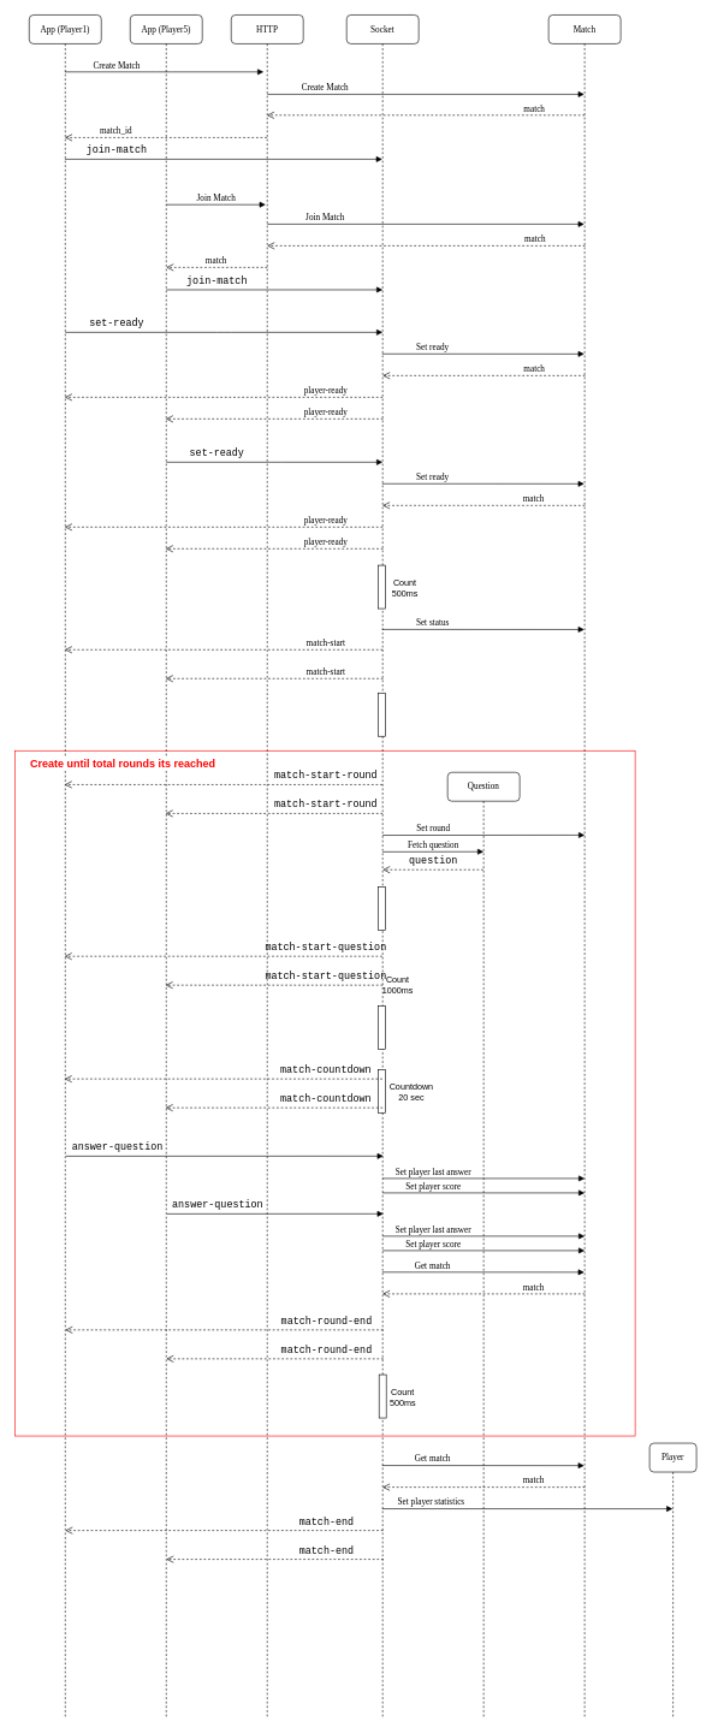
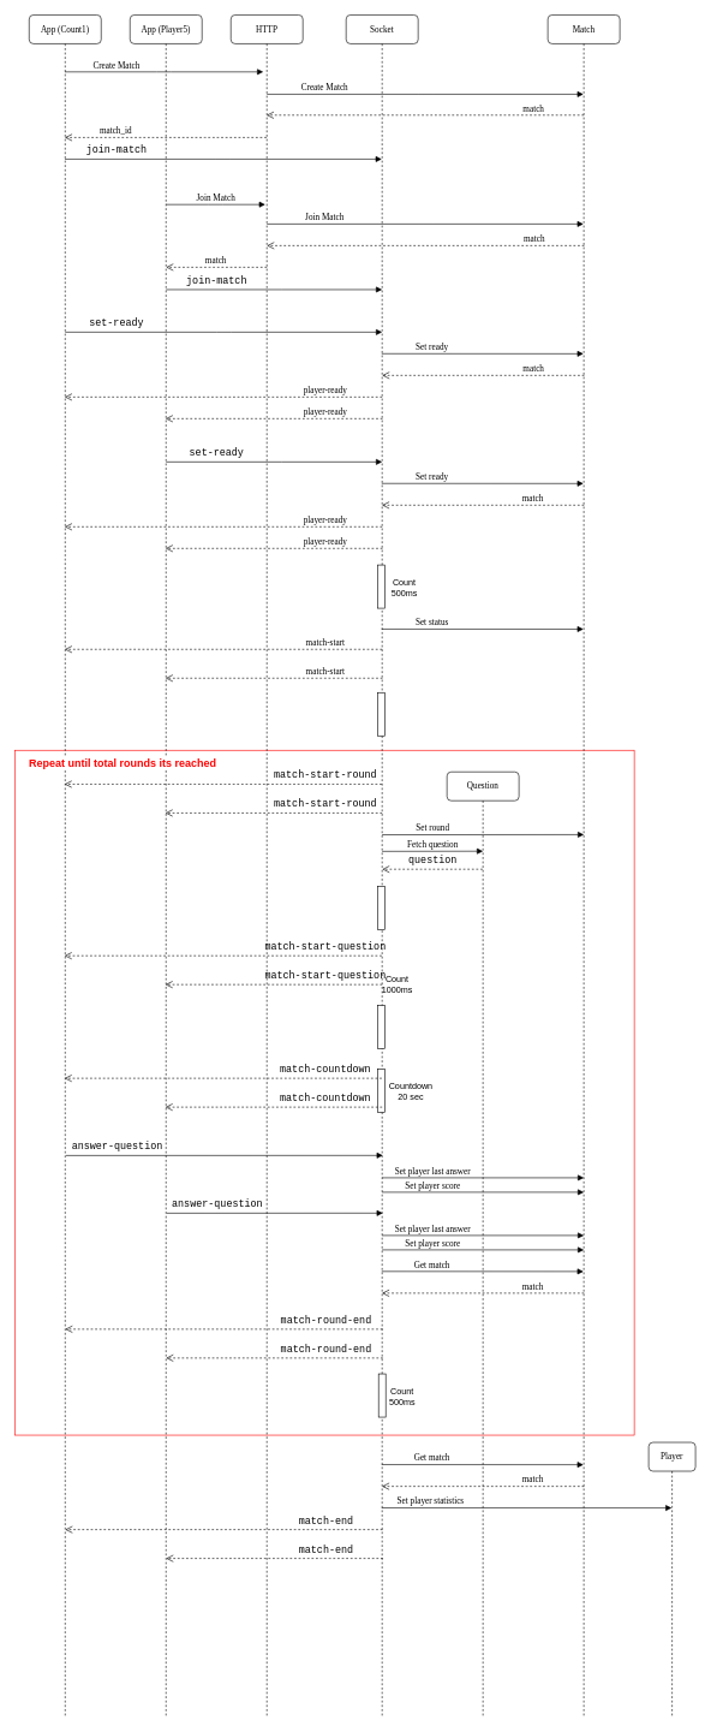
- <mxCell id="11" value="App (Player1)" style="shape=umlLifeline;perimeter=lifelinePerimeter;whiteSpace=wrap;html=1;container=1;collapsible=0;recursiveResize=0;outlineConnect=0;rounded=1;shadow=0;comic=0;labelBackgroundColor=none;strokeWidth=1;fontFamily=Verdana;fontSize=12;align=center;" vertex="1" parent="1"><mxGeometry x="40" y="20" width="100" height="2360" as="geometry" /></mxCell>
+ <mxCell id="11" value="App (Count1)" style="shape=umlLifeline;perimeter=lifelinePerimeter;whiteSpace=wrap;html=1;container=1;collapsible=0;recursiveResize=0;outlineConnect=0;rounded=1;shadow=0;comic=0;labelBackgroundColor=none;strokeWidth=1;fontFamily=Verdana;fontSize=12;align=center;" vertex="1" parent="1"><mxGeometry x="40" y="20" width="100" height="2360" as="geometry" /></mxCell>
- <mxCell id="41" value="Create until total rounds its reached" style="text;html=1;strokeColor=none;fillColor=none;align=center;verticalAlign=middle;whiteSpace=wrap;rounded=0;fontColor=#FF0000;fontStyle=1;fontSize=15;labelBackgroundColor=#ffffff;" vertex="1" parent="1"><mxGeometry x="20" y="1047" width="300" height="20" as="geometry" /></mxCell>
+ <mxCell id="41" value="Repeat until total rounds its reached" style="text;html=1;strokeColor=none;fillColor=none;align=center;verticalAlign=middle;whiteSpace=wrap;rounded=0;fontColor=#FF0000;fontStyle=1;fontSize=15;labelBackgroundColor=#ffffff;" vertex="1" parent="1"><mxGeometry x="20" y="1047" width="300" height="20" as="geometry" /></mxCell>
